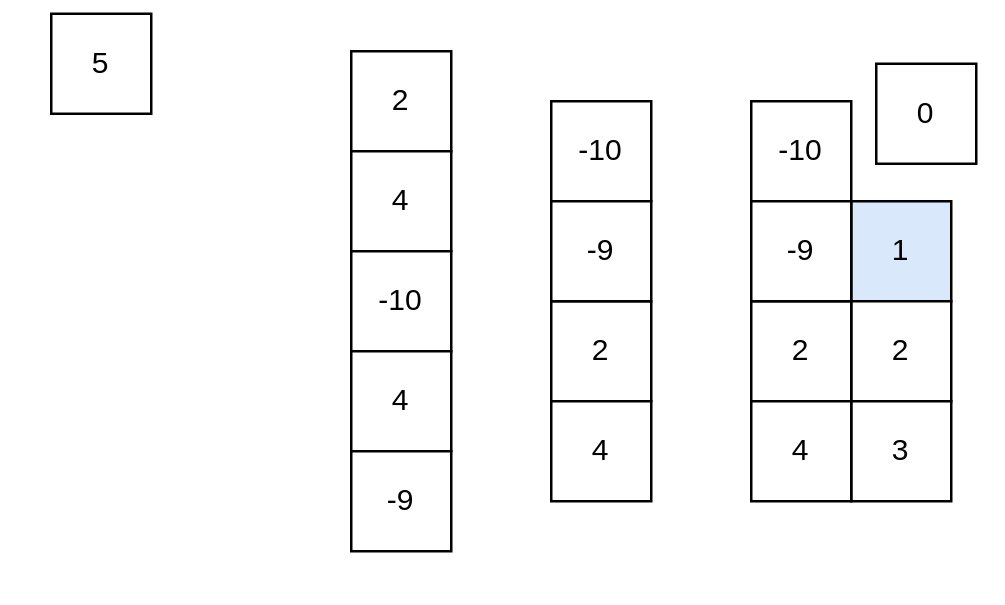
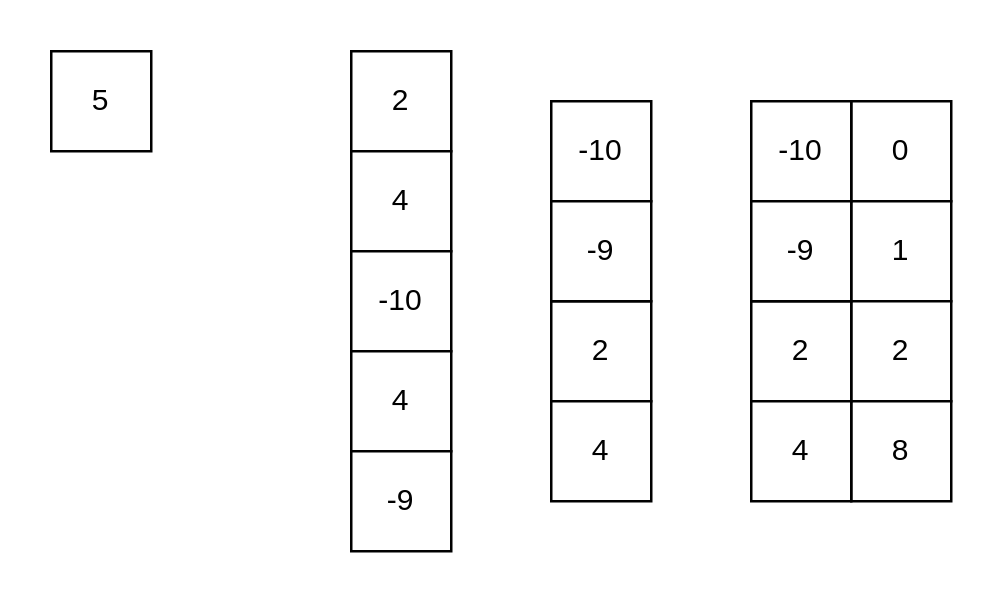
- <mxCell id="2" value="5" style="rounded=0;whiteSpace=wrap;html=1;" vertex="1" parent="1"><mxGeometry x="20" y="5" width="40" height="40" as="geometry" /></mxCell>
+ <mxCell id="2" value="5" style="rounded=0;whiteSpace=wrap;html=1;" vertex="1" parent="1"><mxGeometry x="20" y="20" width="40" height="40" as="geometry" /></mxCell>
- <mxCell id="12" value="0" style="rounded=0;whiteSpace=wrap;html=1;" vertex="1" parent="1"><mxGeometry x="350" y="25" width="40" height="40" as="geometry" /></mxCell>
+ <mxCell id="12" value="0" style="rounded=0;whiteSpace=wrap;html=1;" vertex="1" parent="1"><mxGeometry x="340" y="40" width="40" height="40" as="geometry" /></mxCell>
- <mxCell id="13" value="1" style="rounded=0;whiteSpace=wrap;html=1;fillColor=#dae8fc;" vertex="1" parent="1"><mxGeometry x="340" y="80" width="40" height="40" as="geometry" /></mxCell>
+ <mxCell id="13" value="1" style="rounded=0;whiteSpace=wrap;html=1;" vertex="1" parent="1"><mxGeometry x="340" y="80" width="40" height="40" as="geometry" /></mxCell>
- <mxCell id="15" value="3" style="rounded=0;whiteSpace=wrap;html=1;" vertex="1" parent="1"><mxGeometry x="340" y="160" width="40" height="40" as="geometry" /></mxCell>
+ <mxCell id="15" value="8" style="rounded=0;whiteSpace=wrap;html=1;" vertex="1" parent="1"><mxGeometry x="340" y="160" width="40" height="40" as="geometry" /></mxCell>
